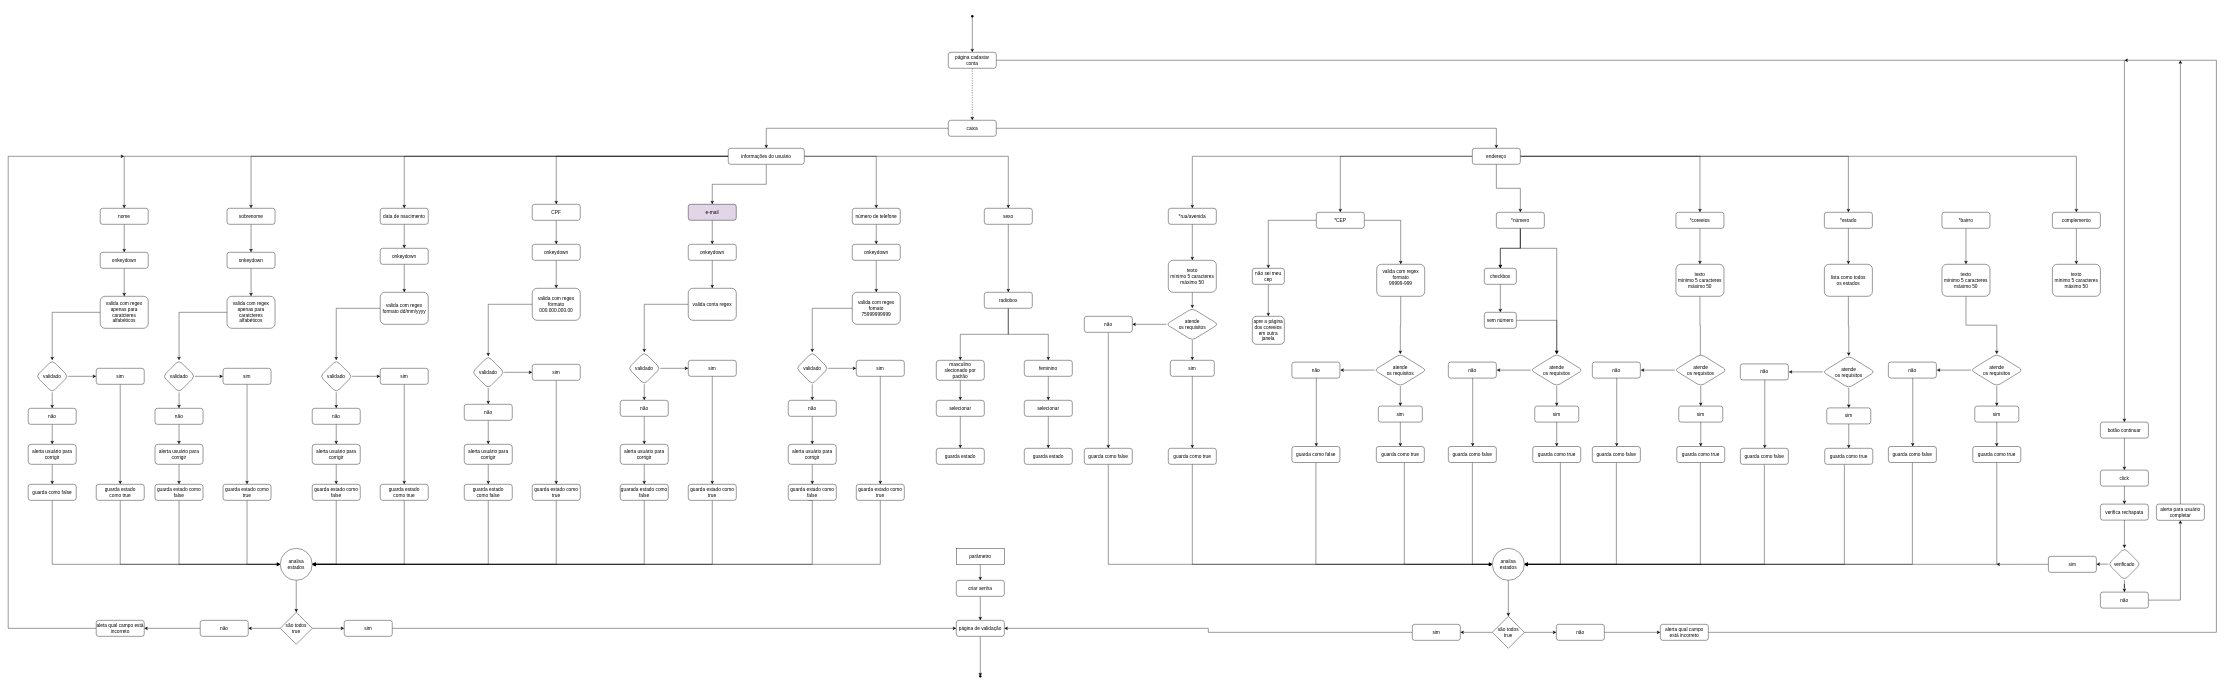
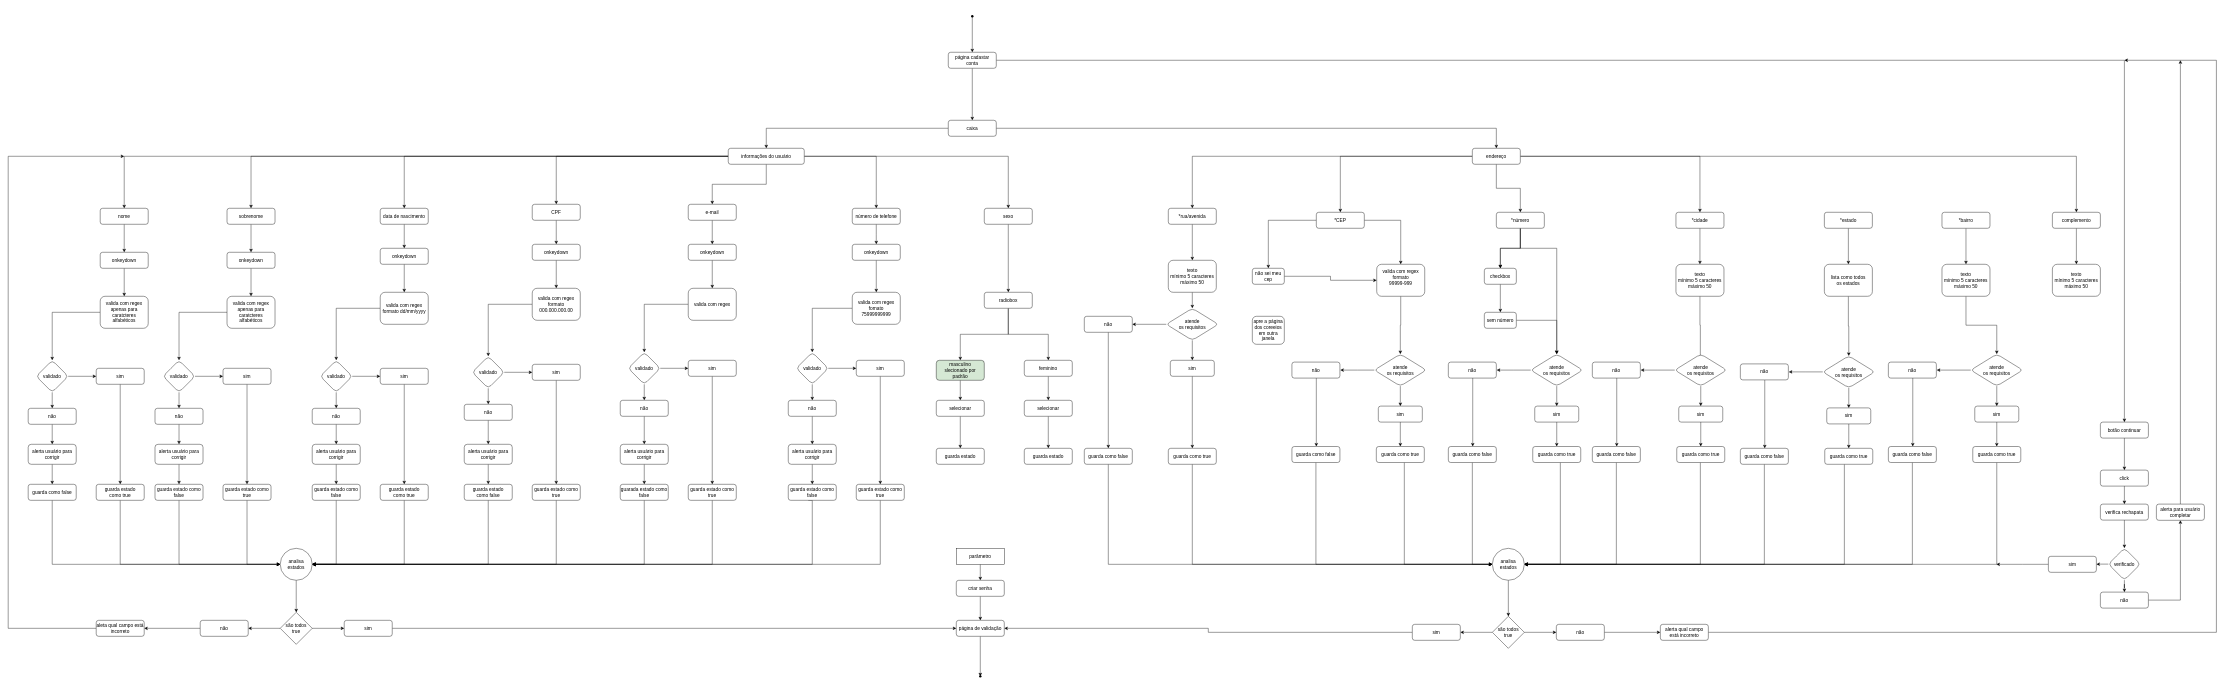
- <mxCell id="2" value="" style="edgeStyle=orthogonalEdgeStyle;rounded=0;orthogonalLoop=1;jettySize=auto;html=1;dashed=1;" parent="1" source="4" target="9" edge="1"><mxGeometry relative="1" as="geometry" /></mxCell>
+ <mxCell id="2" value="" style="edgeStyle=orthogonalEdgeStyle;rounded=0;orthogonalLoop=1;jettySize=auto;html=1;" parent="1" source="4" target="9" edge="1"><mxGeometry relative="1" as="geometry" /></mxCell>
- <mxCell id="21" value="" style="edgeStyle=orthogonalEdgeStyle;rounded=0;orthogonalLoop=1;jettySize=auto;html=1;" parent="1" source="24" target="181" edge="1"><mxGeometry relative="1" as="geometry" /></mxCell>
- <mxCell id="34" value="e-mail" style="rounded=1;whiteSpace=wrap;html=1;strokeColor=#000000;fillColor=#e1d5e7;" parent="1" vertex="1"><mxGeometry x="1720" y="510" width="120" height="40" as="geometry" /></mxCell>
+ <mxCell id="34" value="e-mail" style="rounded=1;whiteSpace=wrap;html=1;strokeColor=#000000;fillColor=#FFFFFF;" parent="1" vertex="1"><mxGeometry x="1720" y="510" width="120" height="40" as="geometry" /></mxCell>
- <mxCell id="179" value="*coreeios" style="rounded=1;whiteSpace=wrap;html=1;strokeColor=#000000;fillColor=#FFFFFF;" parent="1" vertex="1"><mxGeometry x="4189" y="530" width="120" height="40" as="geometry" /></mxCell>
+ <mxCell id="179" value="*cidade" style="rounded=1;whiteSpace=wrap;html=1;strokeColor=#000000;fillColor=#FFFFFF;" parent="1" vertex="1"><mxGeometry x="4189" y="530" width="120" height="40" as="geometry" /></mxCell>
- <mxCell id="55" value="&lt;div&gt;valida conta regex&lt;/div&gt;" style="rounded=1;whiteSpace=wrap;html=1;strokeColor=#000000;fillColor=#FFFFFF;" parent="1" vertex="1"><mxGeometry x="1720" y="720" width="120" height="80" as="geometry" /></mxCell>
+ <mxCell id="55" value="&lt;div&gt;valida com regex&lt;/div&gt;" style="rounded=1;whiteSpace=wrap;html=1;strokeColor=#000000;fillColor=#FFFFFF;" parent="1" vertex="1"><mxGeometry x="1720" y="720" width="120" height="80" as="geometry" /></mxCell>
- <mxCell id="201" value="" style="edgeStyle=orthogonalEdgeStyle;rounded=0;orthogonalLoop=1;jettySize=auto;html=1;" parent="1" source="202" target="203" edge="1"><mxGeometry relative="1" as="geometry" /></mxCell>
+ <mxCell id="201" value="" style="edgeStyle=orthogonalEdgeStyle;rounded=0;orthogonalLoop=1;jettySize=auto;html=1;" parent="1" source="202" target="189" edge="1"><mxGeometry relative="1" as="geometry" /></mxCell>
- <mxCell id="43" value="&lt;div&gt;masculino&lt;/div&gt;&lt;div&gt;slecionado por padrão&lt;br&gt;&lt;/div&gt;" style="rounded=1;whiteSpace=wrap;html=1;strokeColor=#000000;fillColor=#FFFFFF;" parent="1" vertex="1"><mxGeometry x="2340" y="900" width="120" height="50" as="geometry" /></mxCell>
+ <mxCell id="43" value="&lt;div&gt;masculino&lt;/div&gt;&lt;div&gt;slecionado por padrão&lt;br&gt;&lt;/div&gt;" style="rounded=1;whiteSpace=wrap;html=1;strokeColor=#000000;fillColor=#d5e8d4;" parent="1" vertex="1"><mxGeometry x="2340" y="900" width="120" height="50" as="geometry" /></mxCell>
